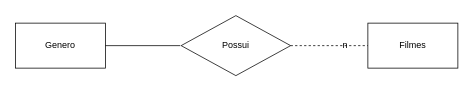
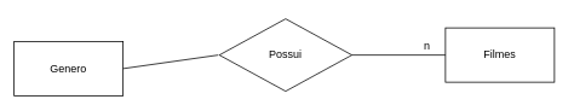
- <mxCell id="2" value="Genero" style="rounded=0;whiteSpace=wrap;html=1;" parent="1" vertex="1"><mxGeometry x="20" y="30" width="120" height="60" as="geometry" /></mxCell>
+ <mxCell id="2" value="Genero" style="rounded=0;whiteSpace=wrap;html=1;" parent="1" vertex="1"><mxGeometry x="15" y="45" width="120" height="60" as="geometry" /></mxCell>
- <mxCell id="6" value="" style="endArrow=none;html=1;entryX=0;entryY=0.5;entryDx=0;entryDy=0;exitX=1;exitY=0.5;exitDx=0;exitDy=0;dashed=1;" parent="1" source="4" target="3" edge="1"><mxGeometry width="50" height="50" relative="1" as="geometry"><mxPoint x="400" y="110" as="sourcePoint" /><mxPoint x="487" y="59.5" as="targetPoint" /></mxGeometry></mxCell>
+ <mxCell id="6" value="" style="endArrow=none;html=1;entryX=0;entryY=0.5;entryDx=0;entryDy=0;exitX=1;exitY=0.5;exitDx=0;exitDy=0;" parent="1" source="4" target="3" edge="1"><mxGeometry width="50" height="50" relative="1" as="geometry"><mxPoint x="400" y="110" as="sourcePoint" /><mxPoint x="487" y="59.5" as="targetPoint" /></mxGeometry></mxCell>
- <mxCell id="7" value="n" style="text;html=1;strokeColor=none;fillColor=none;align=center;verticalAlign=middle;whiteSpace=wrap;rounded=0;" parent="1" vertex="1"><mxGeometry x="440" y="50" width="40" height="20" as="geometry" /></mxCell>
+ <mxCell id="7" value="n" style="text;html=1;strokeColor=none;fillColor=none;align=center;verticalAlign=middle;whiteSpace=wrap;rounded=0;" parent="1" vertex="1"><mxGeometry x="450" y="40" width="40" height="20" as="geometry" /></mxCell>
